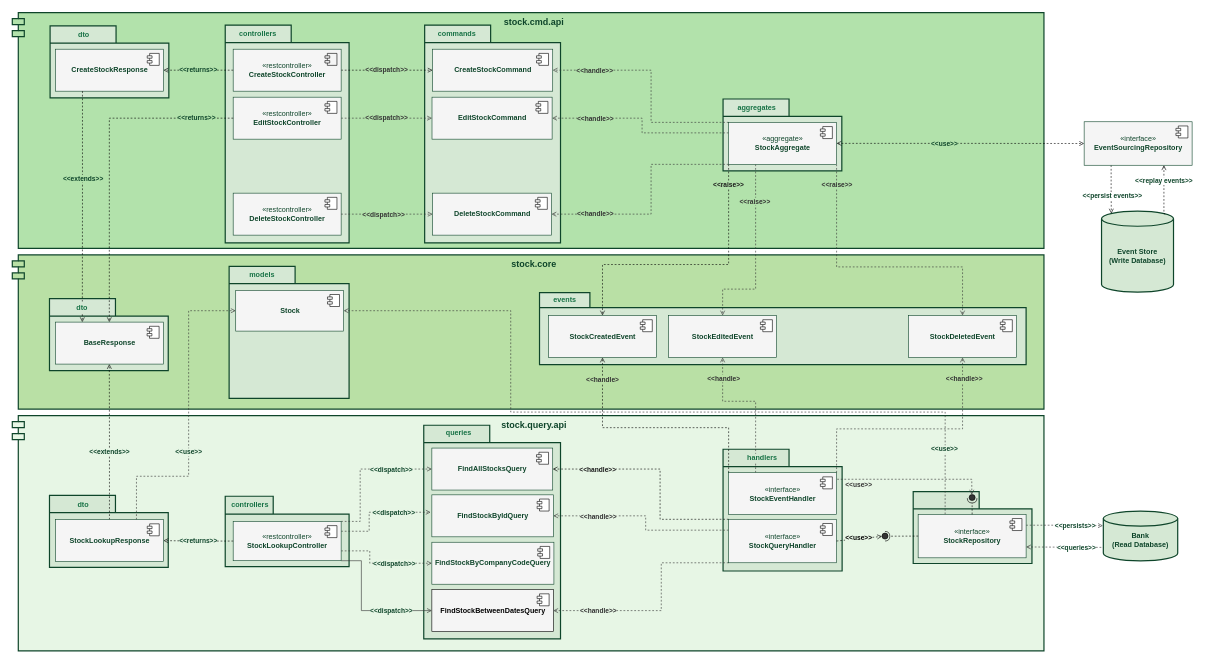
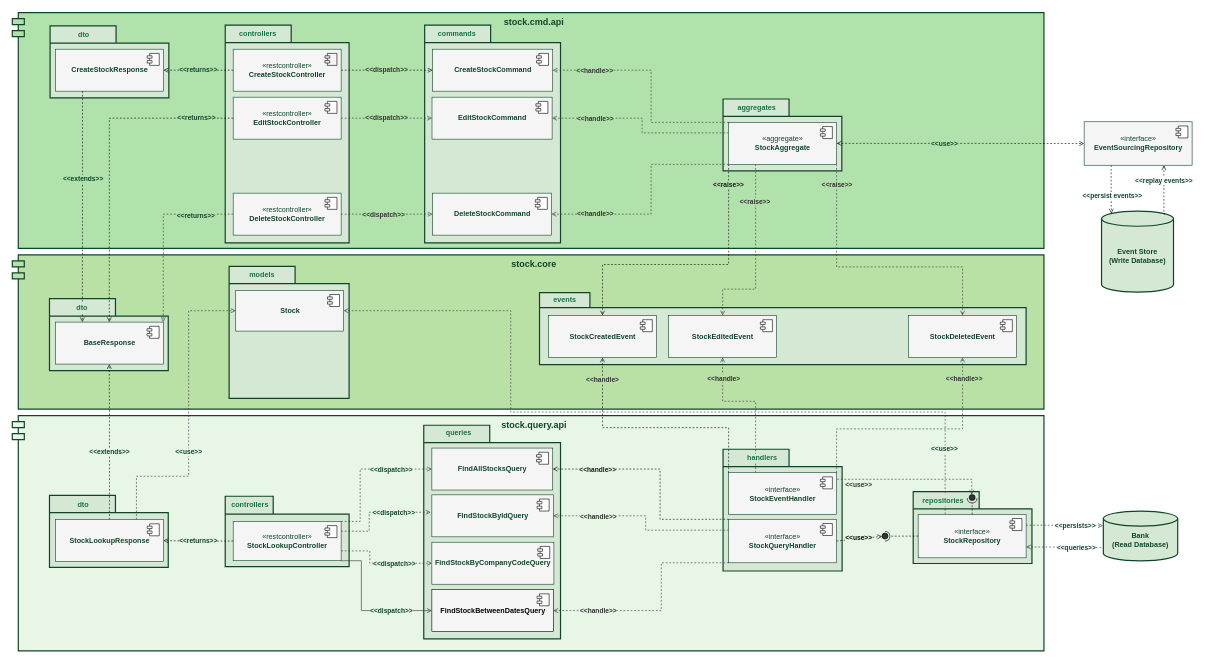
+ <mxCell id="136" style="edgeStyle=orthogonalEdgeStyle;rounded=0;orthogonalLoop=1;jettySize=auto;html=1;exitX=0;exitY=0.5;exitDx=0;exitDy=0;entryX=1;entryY=0;entryDx=0;entryDy=0;dashed=1;endArrow=open;endFill=0;strokeColor=#333333;fontColor=#0E452A;" parent="1" source="138" target="108" edge="1"><mxGeometry relative="1" as="geometry" /></mxCell>
+ <mxCell id="137" value="&amp;lt;&amp;lt;returns&amp;gt;&amp;gt;" style="edgeLabel;html=1;align=center;verticalAlign=middle;resizable=0;points=[];fontColor=#0E452A;fontStyle=1;labelBackgroundColor=#B2E2AB;" parent="136" vertex="1" connectable="0"><mxGeometry x="-0.558" y="2" relative="1" as="geometry"><mxPoint x="3.42" as="offset" /></mxGeometry></mxCell>
+ <mxCell id="143" value="repositories" style="text;html=1;strokeColor=none;align=center;verticalAlign=middle;whiteSpace=wrap;rounded=0;fontColor=#177245;fontStyle=1;fillColor=#D5E8D4;" parent="1" vertex="1"><mxGeometry x="1540" y="823.5" width="64" height="20" as="geometry" /></mxCell>
